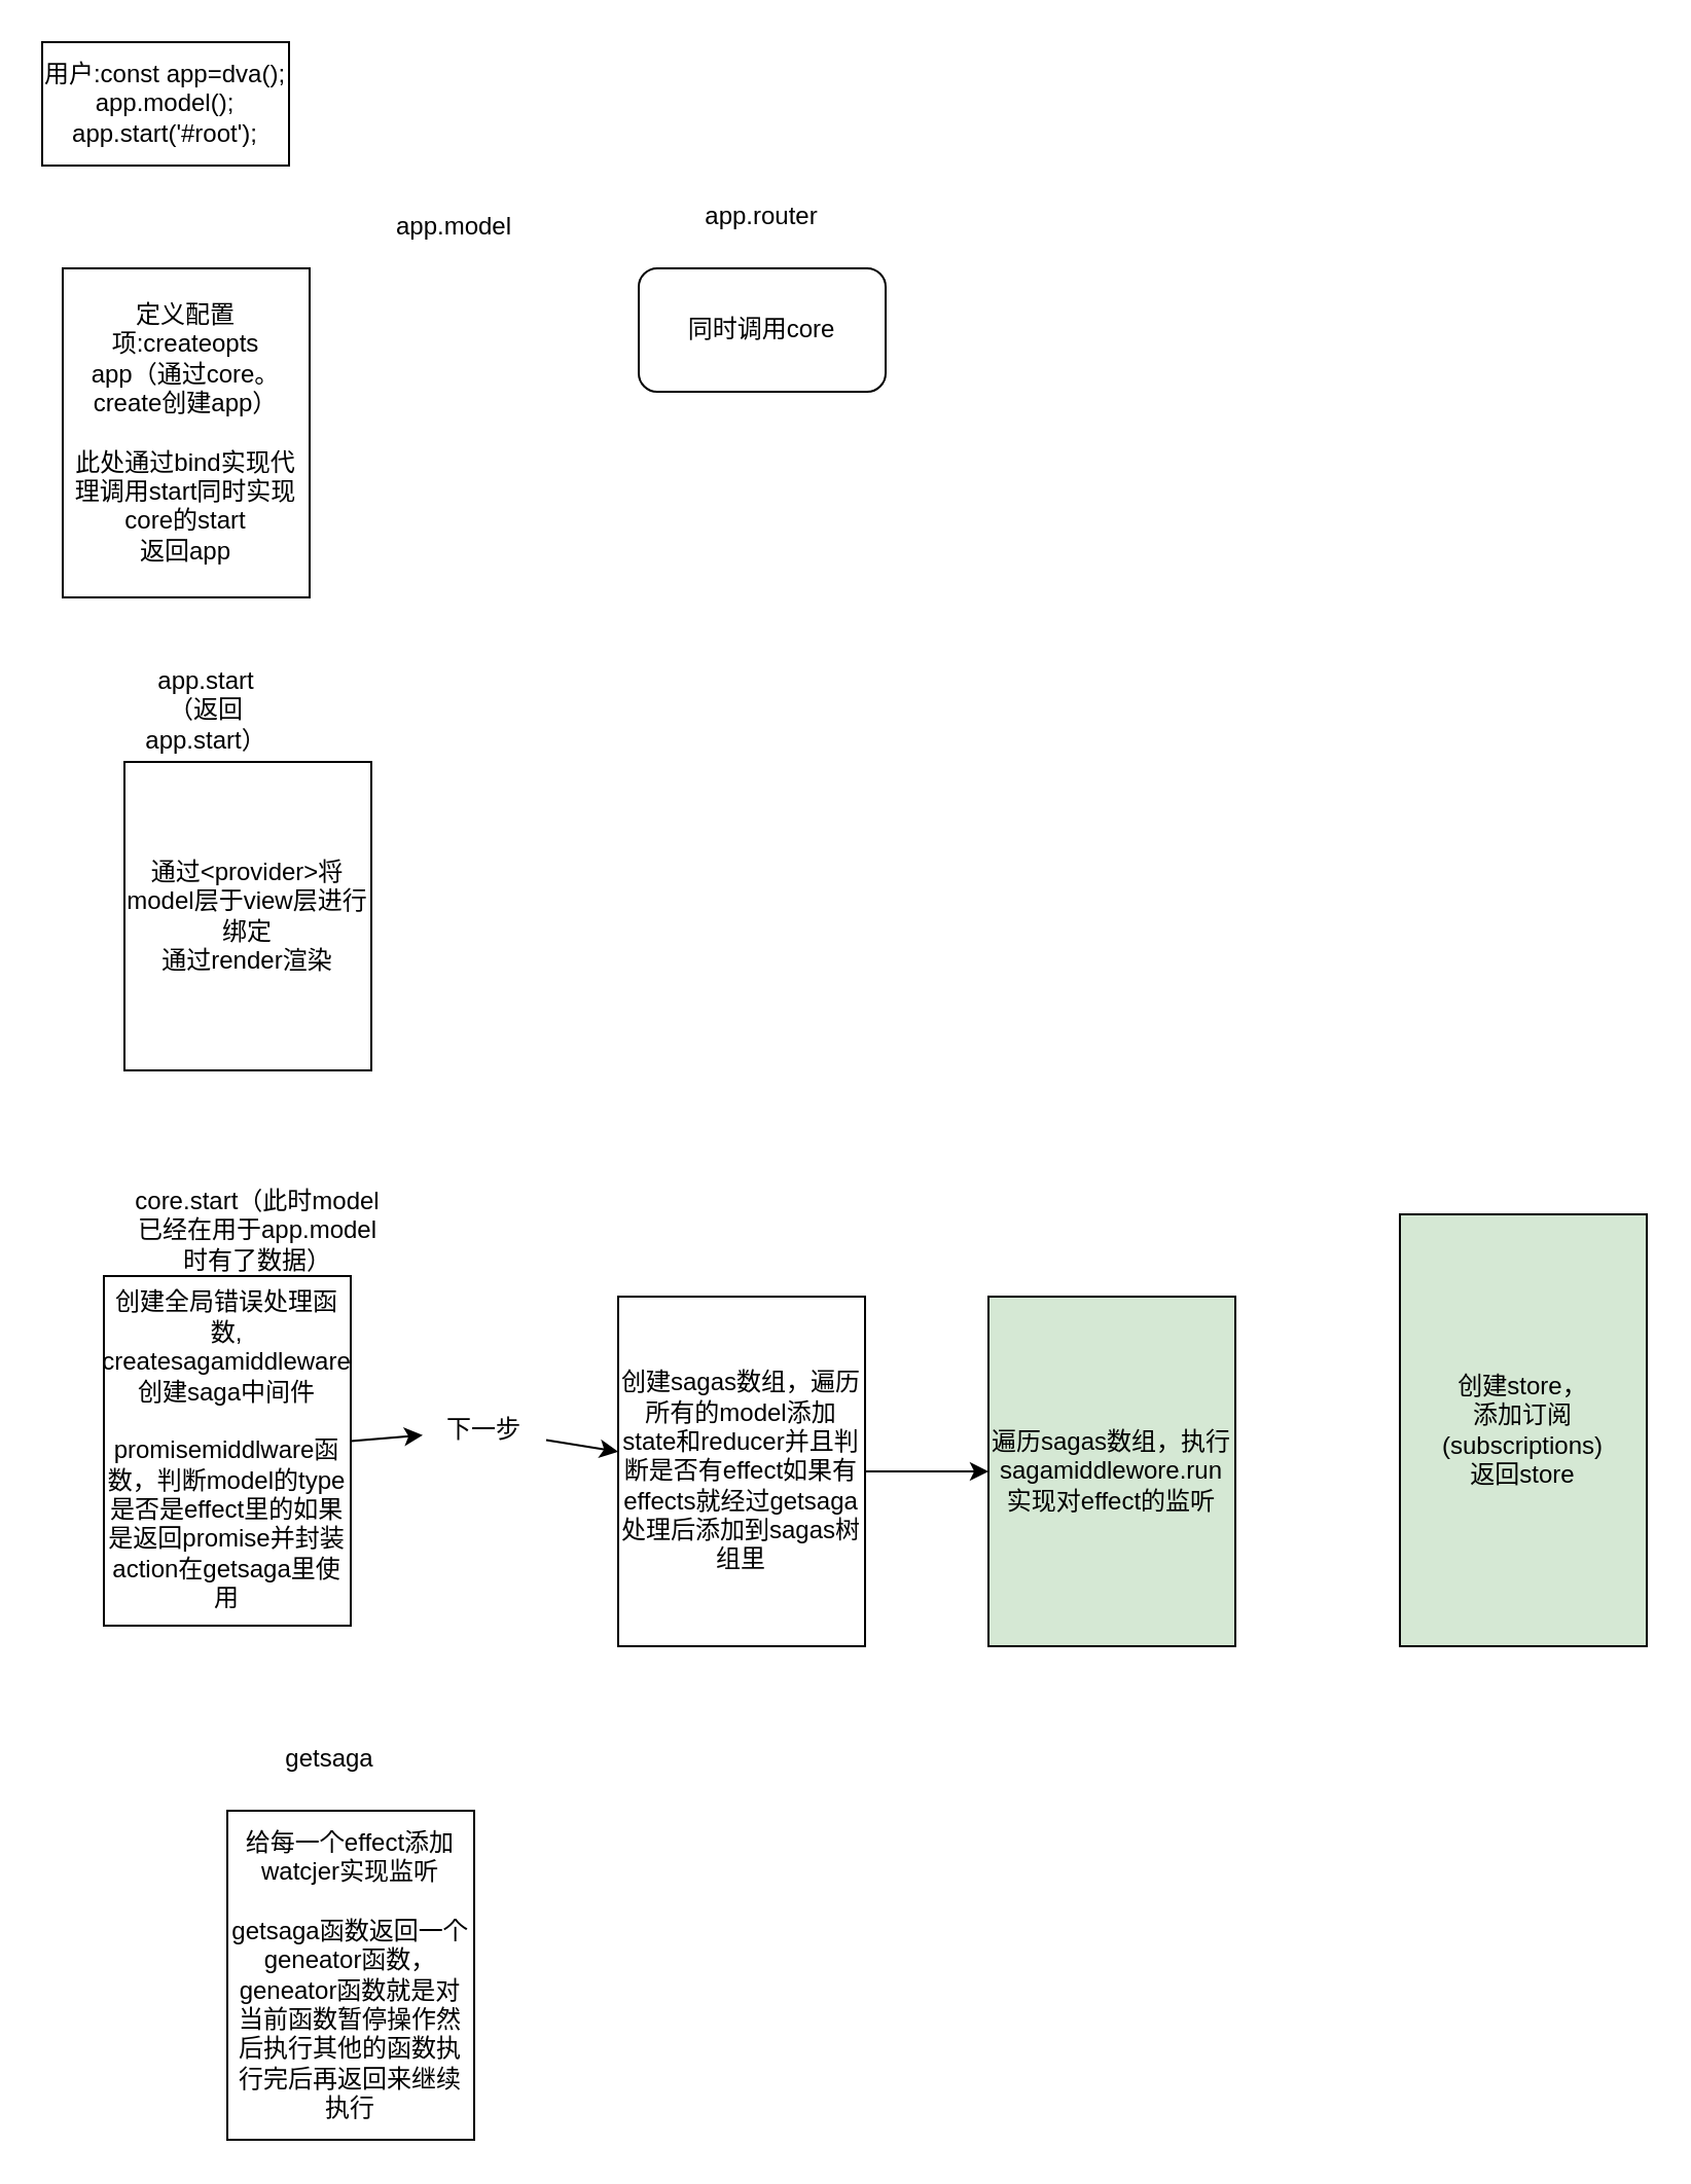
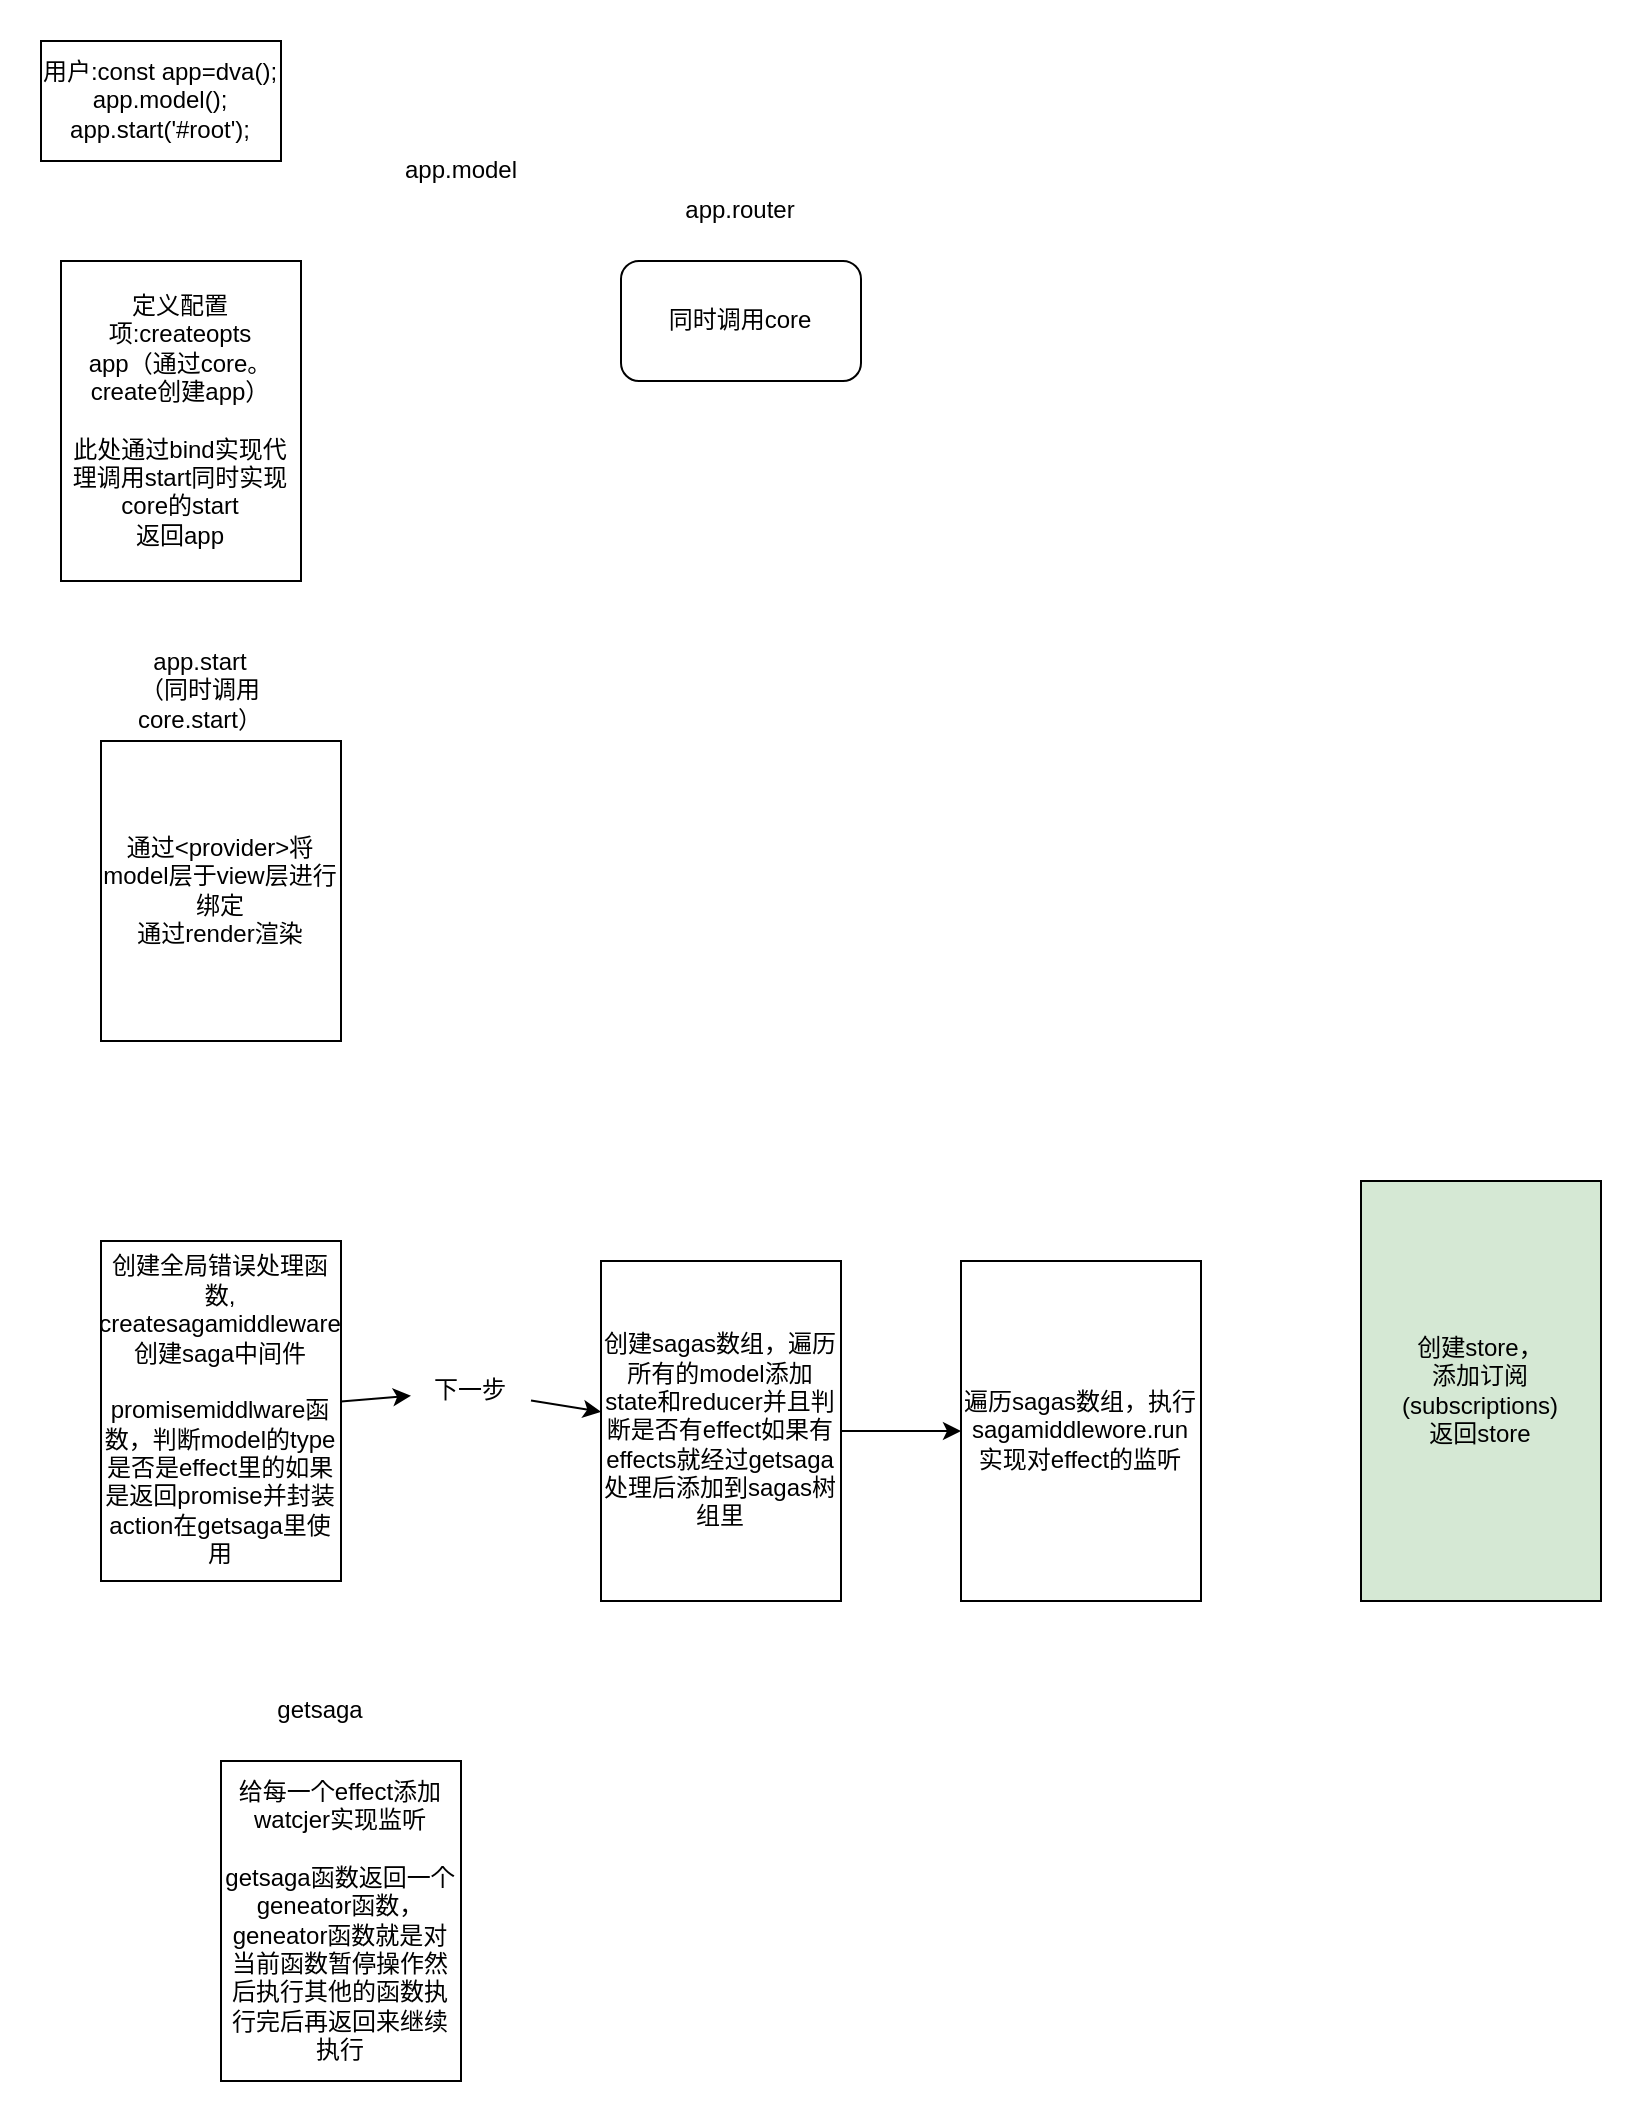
- <mxCell id="4" value="app.model" style="text;html=1;align=center;verticalAlign=middle;resizable=0;points=[];autosize=1;strokeColor=none;fillColor=none;" vertex="1" parent="1"><mxGeometry x="185" y="100" width="70" height="20" as="geometry" /></mxCell>
+ <mxCell id="4" value="app.model" style="text;html=1;align=center;verticalAlign=middle;resizable=0;points=[];autosize=1;strokeColor=none;fillColor=none;" vertex="1" parent="1"><mxGeometry x="195" y="75" width="70" height="20" as="geometry" /></mxCell>
- <mxCell id="8" value="app.start（返回app.start）" style="text;html=1;strokeColor=none;fillColor=none;align=center;verticalAlign=middle;whiteSpace=wrap;rounded=0;" vertex="1" parent="1"><mxGeometry x="70" y="330" width="60" height="30" as="geometry" /></mxCell>
+ <mxCell id="8" value="app.start（同时调用core.start）" style="text;html=1;strokeColor=none;fillColor=none;align=center;verticalAlign=middle;whiteSpace=wrap;rounded=0;" vertex="1" parent="1"><mxGeometry x="70" y="330" width="60" height="30" as="geometry" /></mxCell>
- <mxCell id="7" value="通过&amp;lt;provider&amp;gt;将model层于view层进行绑定&lt;br&gt;通过render渲染" style="rounded=0;whiteSpace=wrap;html=1;" vertex="1" parent="1"><mxGeometry x="60" y="370" width="120" height="150" as="geometry" /></mxCell>
+ <mxCell id="7" value="通过&amp;lt;provider&amp;gt;将model层于view层进行绑定&lt;br&gt;通过render渲染" style="rounded=0;whiteSpace=wrap;html=1;" vertex="1" parent="1"><mxGeometry x="50" y="370" width="120" height="150" as="geometry" /></mxCell>
- <mxCell id="11" value="core.start（此时model已经在用于app.model时有了数据）" style="text;html=1;strokeColor=none;fillColor=none;align=center;verticalAlign=middle;whiteSpace=wrap;rounded=0;" vertex="1" parent="1"><mxGeometry x="60" y="575" width="130" height="45" as="geometry" /></mxCell>
- <mxCell id="16" value="遍历sagas数组，执行&lt;br&gt;sagamiddlewore.run&lt;br&gt;实现对effect的监听" style="rounded=0;whiteSpace=wrap;html=1;fillColor=#d5e8d4;" vertex="1" parent="1"><mxGeometry x="480" y="630" width="120" height="170" as="geometry" /></mxCell>
+ <mxCell id="16" value="遍历sagas数组，执行&lt;br&gt;sagamiddlewore.run&lt;br&gt;实现对effect的监听" style="rounded=0;whiteSpace=wrap;html=1;" vertex="1" parent="1"><mxGeometry x="480" y="630" width="120" height="170" as="geometry" /></mxCell>
